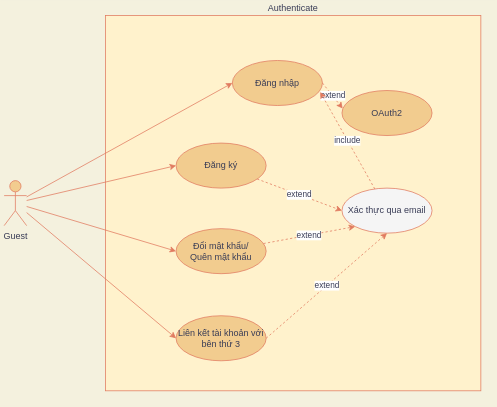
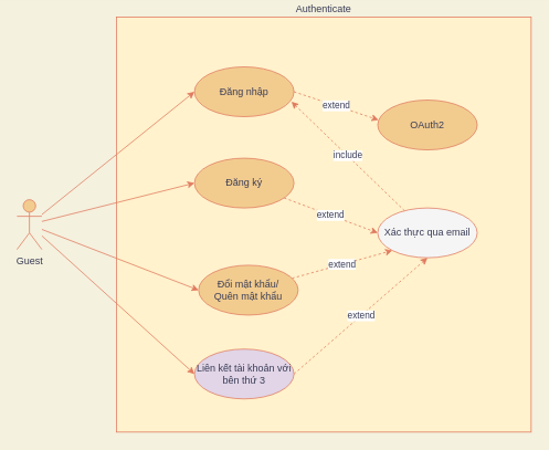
- <mxCell id="11" value="Đăng nhập" style="ellipse;whiteSpace=wrap;html=1;rounded=0;sketch=0;strokeColor=#E07A5F;fillColor=#F2CC8F;fontColor=#393C56;" vertex="1" parent="1"><mxGeometry x="309" y="80" width="120" height="60" as="geometry" /></mxCell>
+ <mxCell id="11" value="Đăng nhập" style="ellipse;whiteSpace=wrap;html=1;rounded=0;sketch=0;strokeColor=#E07A5F;fillColor=#F2CC8F;fontColor=#393C56;" vertex="1" parent="1"><mxGeometry x="234" y="80" width="120" height="60" as="geometry" /></mxCell>
- <mxCell id="7" value="Guest" style="shape=umlActor;verticalLabelPosition=bottom;verticalAlign=top;html=1;outlineConnect=0;fillColor=#F2CC8F;strokeColor=#E07A5F;fontColor=#393C56;" vertex="1" parent="1"><mxGeometry x="5" y="240" width="30" height="60" as="geometry" /></mxCell>
+ <mxCell id="7" value="Guest" style="shape=umlActor;verticalLabelPosition=bottom;verticalAlign=top;html=1;outlineConnect=0;fillColor=#F2CC8F;strokeColor=#E07A5F;fontColor=#393C56;" vertex="1" parent="1"><mxGeometry x="20" y="240" width="30" height="60" as="geometry" /></mxCell>
- <mxCell id="16" value="Đổi mật khẩu/&lt;br&gt;Quên mật khẩu" style="ellipse;whiteSpace=wrap;html=1;rounded=0;sketch=0;strokeColor=#E07A5F;fillColor=#F2CC8F;fontColor=#393C56;" vertex="1" parent="1"><mxGeometry x="234" y="304" width="120" height="60" as="geometry" /></mxCell>
+ <mxCell id="16" value="Đổi mật khẩu/&lt;br&gt;Quên mật khẩu" style="ellipse;whiteSpace=wrap;html=1;rounded=0;sketch=0;strokeColor=#E07A5F;fillColor=#F2CC8F;fontColor=#393C56;" vertex="1" parent="1"><mxGeometry x="239" y="319" width="120" height="60" as="geometry" /></mxCell>
- <mxCell id="18" value="Liên kết tài khoản với bên thứ 3" style="ellipse;whiteSpace=wrap;html=1;rounded=0;sketch=0;strokeColor=#E07A5F;fillColor=#F2CC8F;fontColor=#393C56;" vertex="1" parent="1"><mxGeometry x="234" y="420" width="120" height="60" as="geometry" /></mxCell>
+ <mxCell id="18" value="Liên kết tài khoản với bên thứ 3" style="ellipse;whiteSpace=wrap;html=1;rounded=0;sketch=0;strokeColor=#E07A5F;fillColor=#e1d5e7;fontColor=#393C56;" vertex="1" parent="1"><mxGeometry x="234" y="420" width="120" height="60" as="geometry" /></mxCell>
